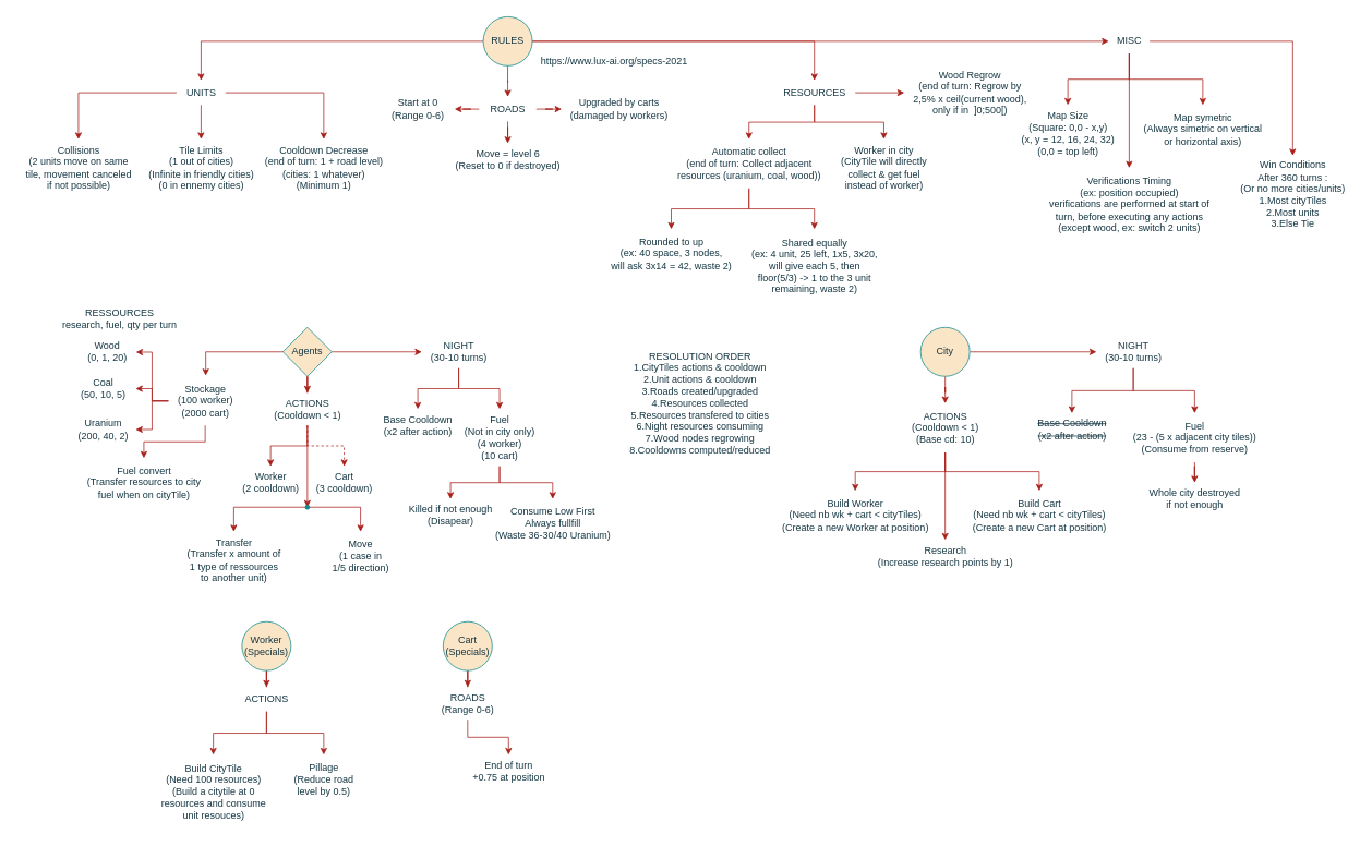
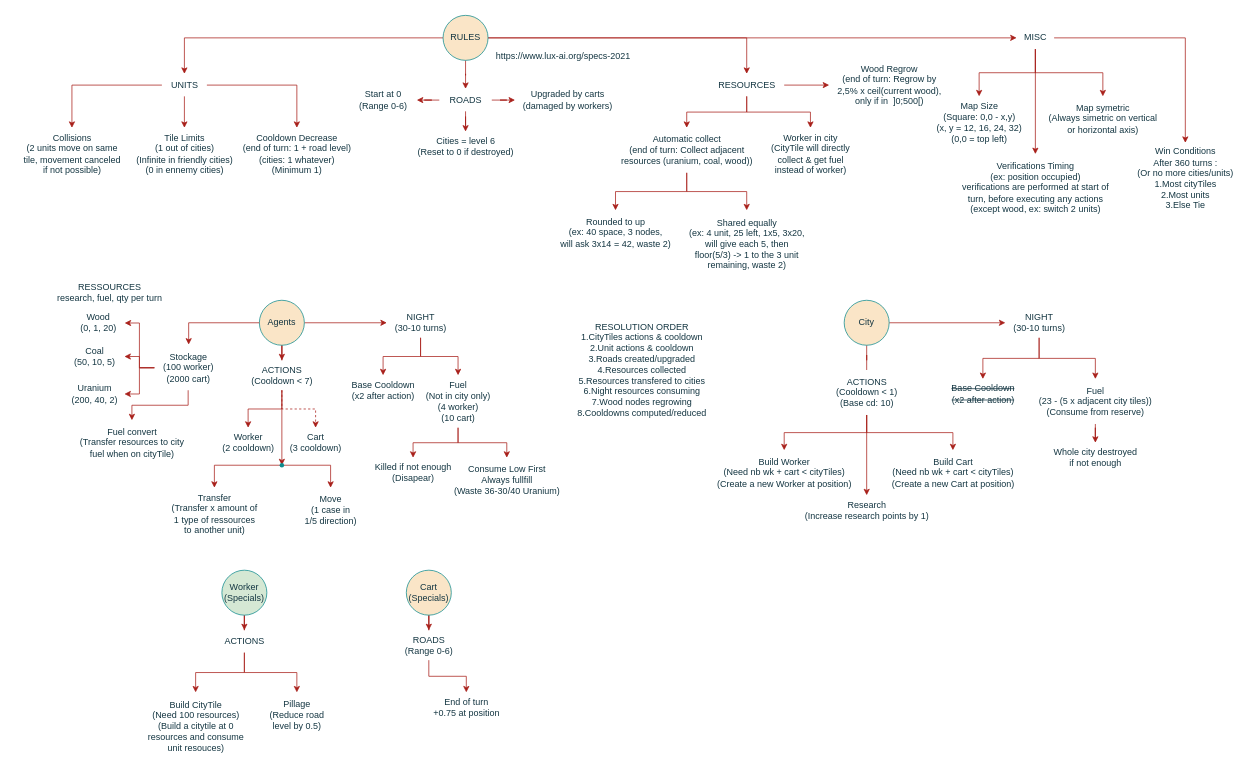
- <mxCell id="68" value="Move = level 6&lt;br&gt;(Reset to 0 if destroyed)" style="text;html=1;align=center;verticalAlign=middle;resizable=0;points=[];autosize=1;strokeColor=none;fillColor=none;labelBackgroundColor=none;fontColor=#143642;" parent="1" vertex="1"><mxGeometry x="545" y="175" width="150" height="40" as="geometry" /></mxCell>
+ <mxCell id="68" value="Cities = level 6&lt;br&gt;(Reset to 0 if destroyed)" style="text;html=1;align=center;verticalAlign=middle;resizable=0;points=[];autosize=1;strokeColor=none;fillColor=none;labelBackgroundColor=none;fontColor=#143642;" parent="1" vertex="1"><mxGeometry x="545" y="175" width="150" height="40" as="geometry" /></mxCell>
- <mxCell id="25" value="Agents" style="rhombus;whiteSpace=wrap;html=1;labelBackgroundColor=none;fillColor=#FAE5C7;strokeColor=#0F8B8D;fontColor=#143642;" parent="1" vertex="1"><mxGeometry x="345" y="400" width="60" height="60" as="geometry" /></mxCell>
+ <mxCell id="25" value="Agents" style="ellipse;whiteSpace=wrap;html=1;labelBackgroundColor=none;fillColor=#FAE5C7;strokeColor=#0F8B8D;fontColor=#143642;" parent="1" vertex="1"><mxGeometry x="345" y="400" width="60" height="60" as="geometry" /></mxCell>
- <mxCell id="31" style="edgeStyle=orthogonalEdgeStyle;rounded=0;orthogonalLoop=1;jettySize=auto;html=1;labelBackgroundColor=none;strokeColor=#A8201A;fontColor=default;" parent="1" source="32" target="80" edge="1"><mxGeometry relative="1" as="geometry" /></mxCell>
+ <mxCell id="31" style="edgeStyle=orthogonalEdgeStyle;rounded=0;orthogonalLoop=1;jettySize=auto;html=1;labelBackgroundColor=none;strokeColor=#A8201A;fontColor=default;endArrow=none;" parent="1" source="32" target="80" edge="1"><mxGeometry relative="1" as="geometry" /></mxCell>
- <mxCell id="16" value="ACTIONS&lt;br&gt;(Cooldown &amp;lt; 1)" style="text;html=1;align=center;verticalAlign=middle;resizable=0;points=[];autosize=1;strokeColor=none;fillColor=none;labelBackgroundColor=none;fontColor=#143642;" parent="1" vertex="1"><mxGeometry x="320" y="480" width="110" height="40" as="geometry" /></mxCell>
+ <mxCell id="16" value="ACTIONS&lt;br&gt;(Cooldown &amp;lt; 7)" style="text;html=1;align=center;verticalAlign=middle;resizable=0;points=[];autosize=1;strokeColor=none;fillColor=none;labelBackgroundColor=none;fontColor=#143642;" parent="1" vertex="1"><mxGeometry x="320" y="480" width="110" height="40" as="geometry" /></mxCell>
- <mxCell id="29" value="Worker&lt;br&gt;(Specials)" style="ellipse;whiteSpace=wrap;html=1;labelBackgroundColor=none;fillColor=#FAE5C7;strokeColor=#0F8B8D;fontColor=#143642;" parent="1" vertex="1"><mxGeometry x="295" y="760" width="60" height="60" as="geometry" /></mxCell>
+ <mxCell id="29" value="Worker&lt;br&gt;(Specials)" style="ellipse;whiteSpace=wrap;html=1;labelBackgroundColor=none;fillColor=#d5e8d4;strokeColor=#0F8B8D;fontColor=#143642;" parent="1" vertex="1"><mxGeometry x="295" y="760" width="60" height="60" as="geometry" /></mxCell>
